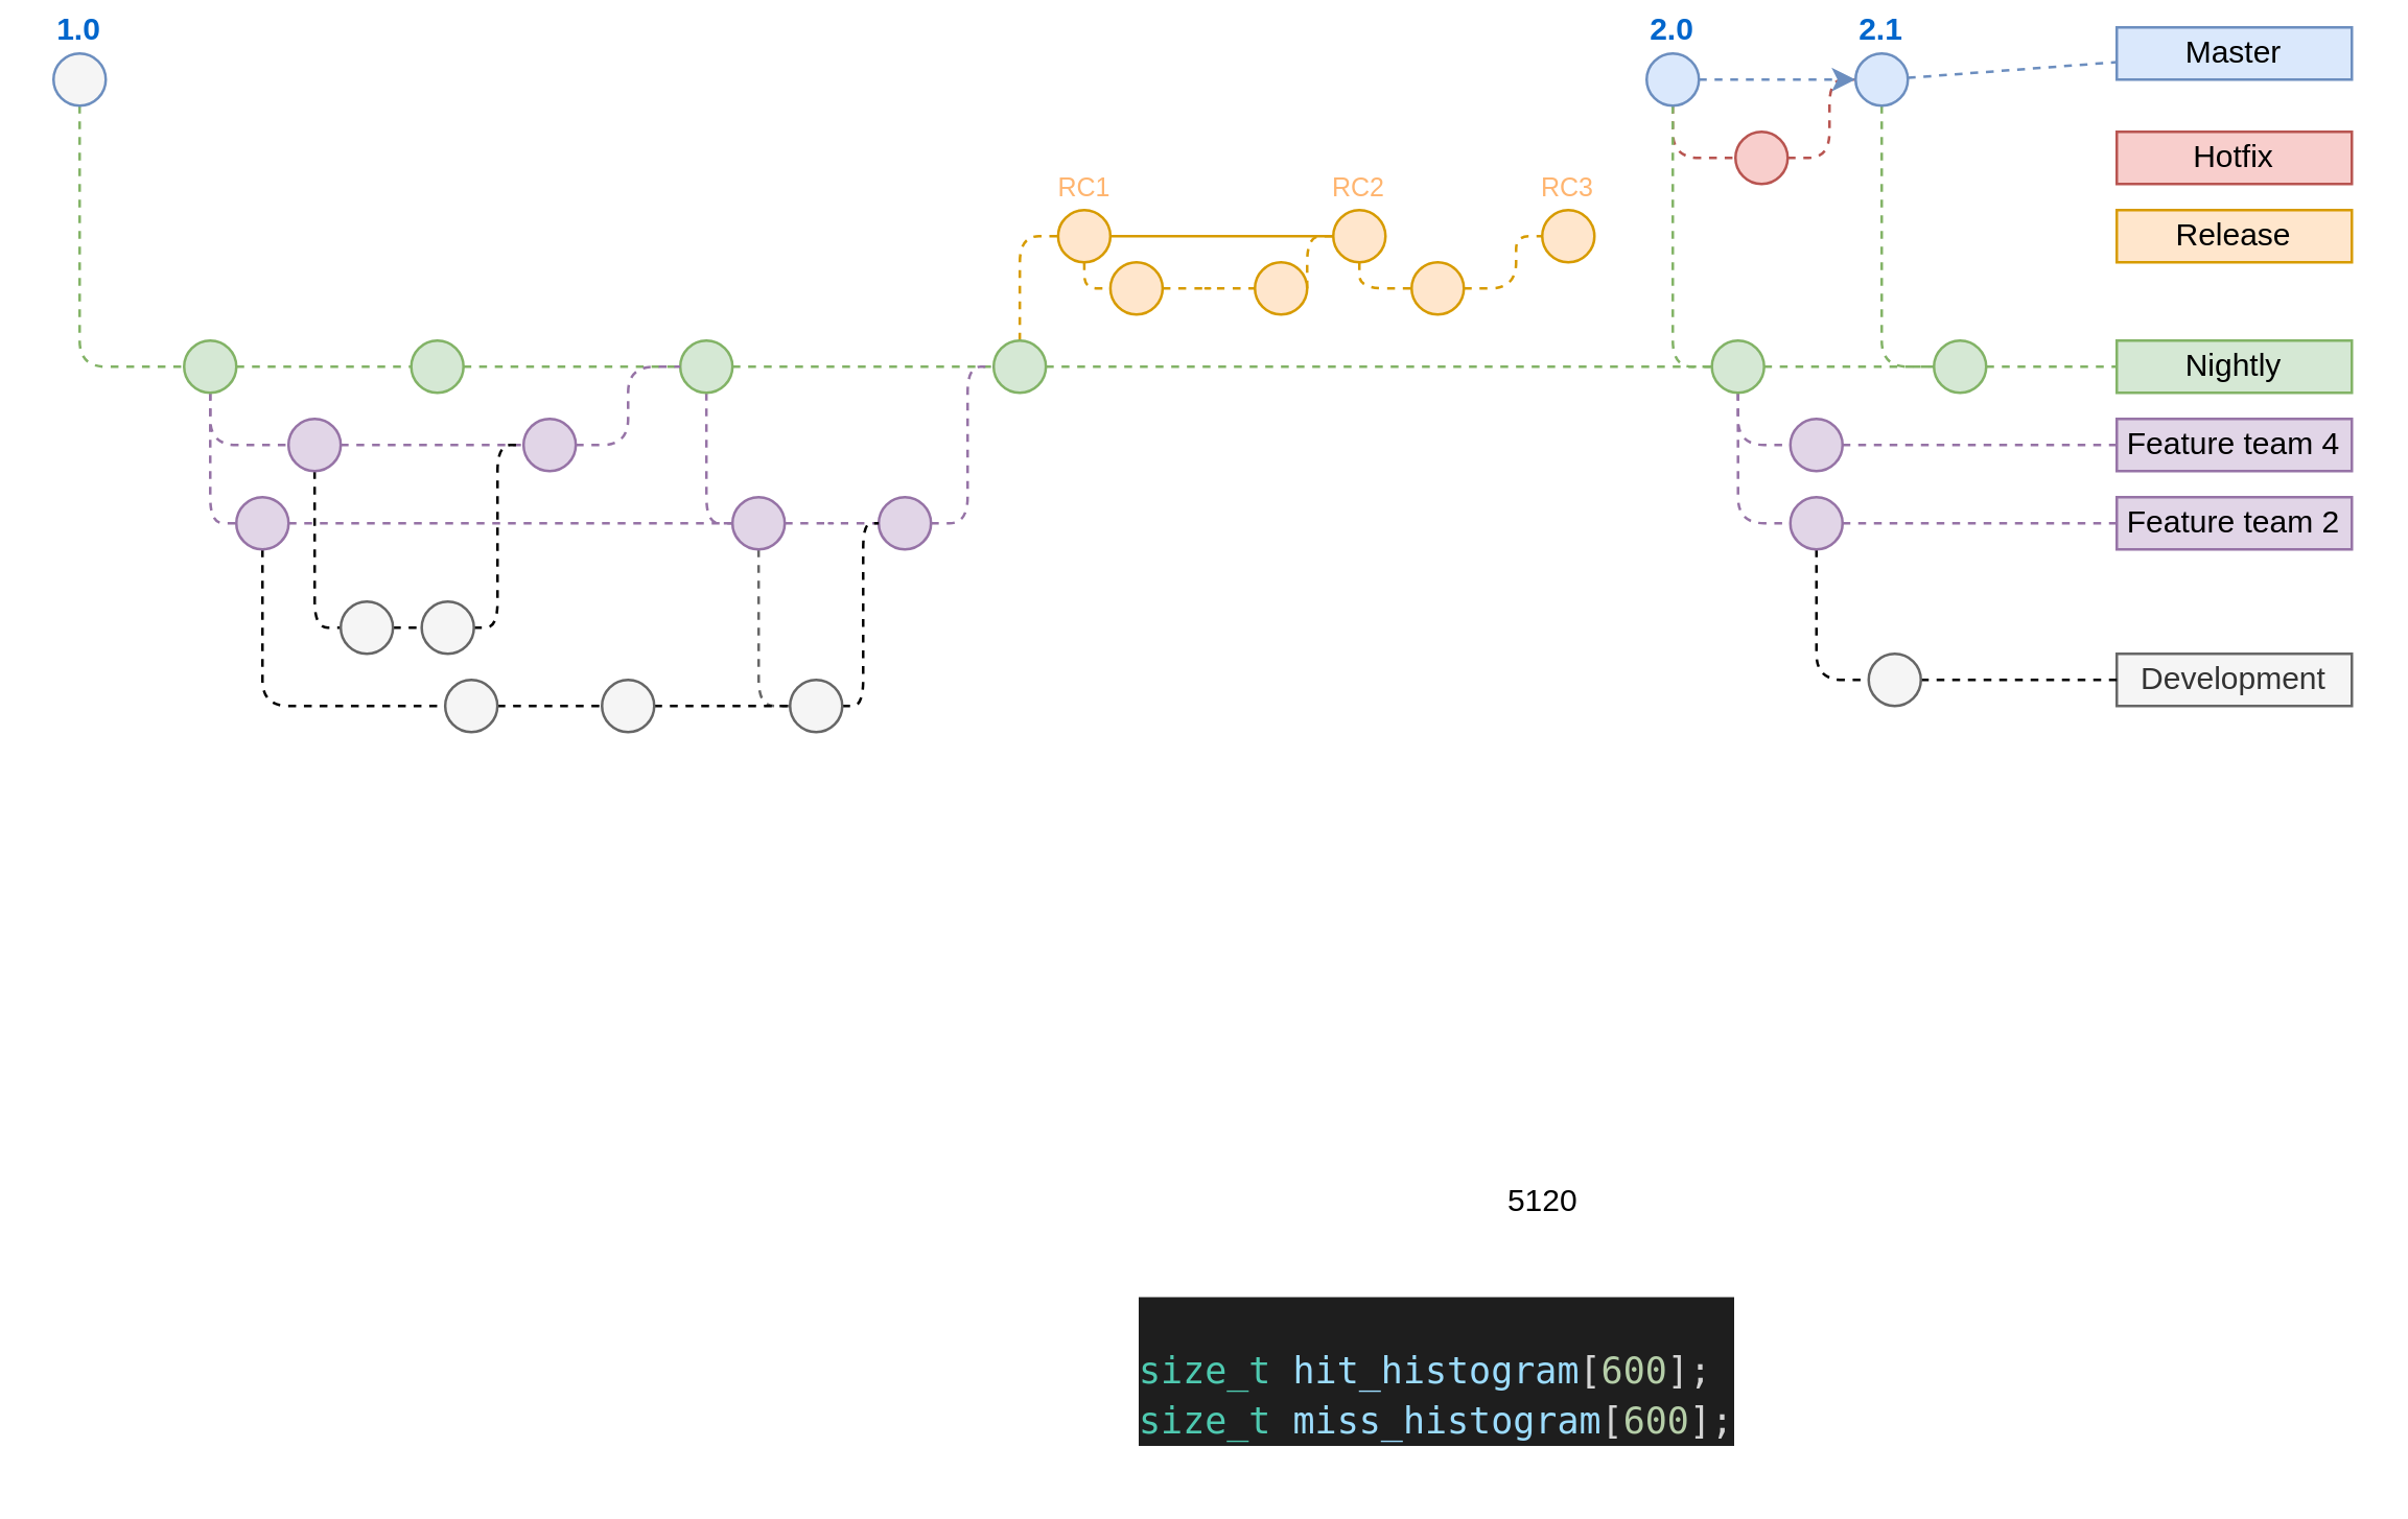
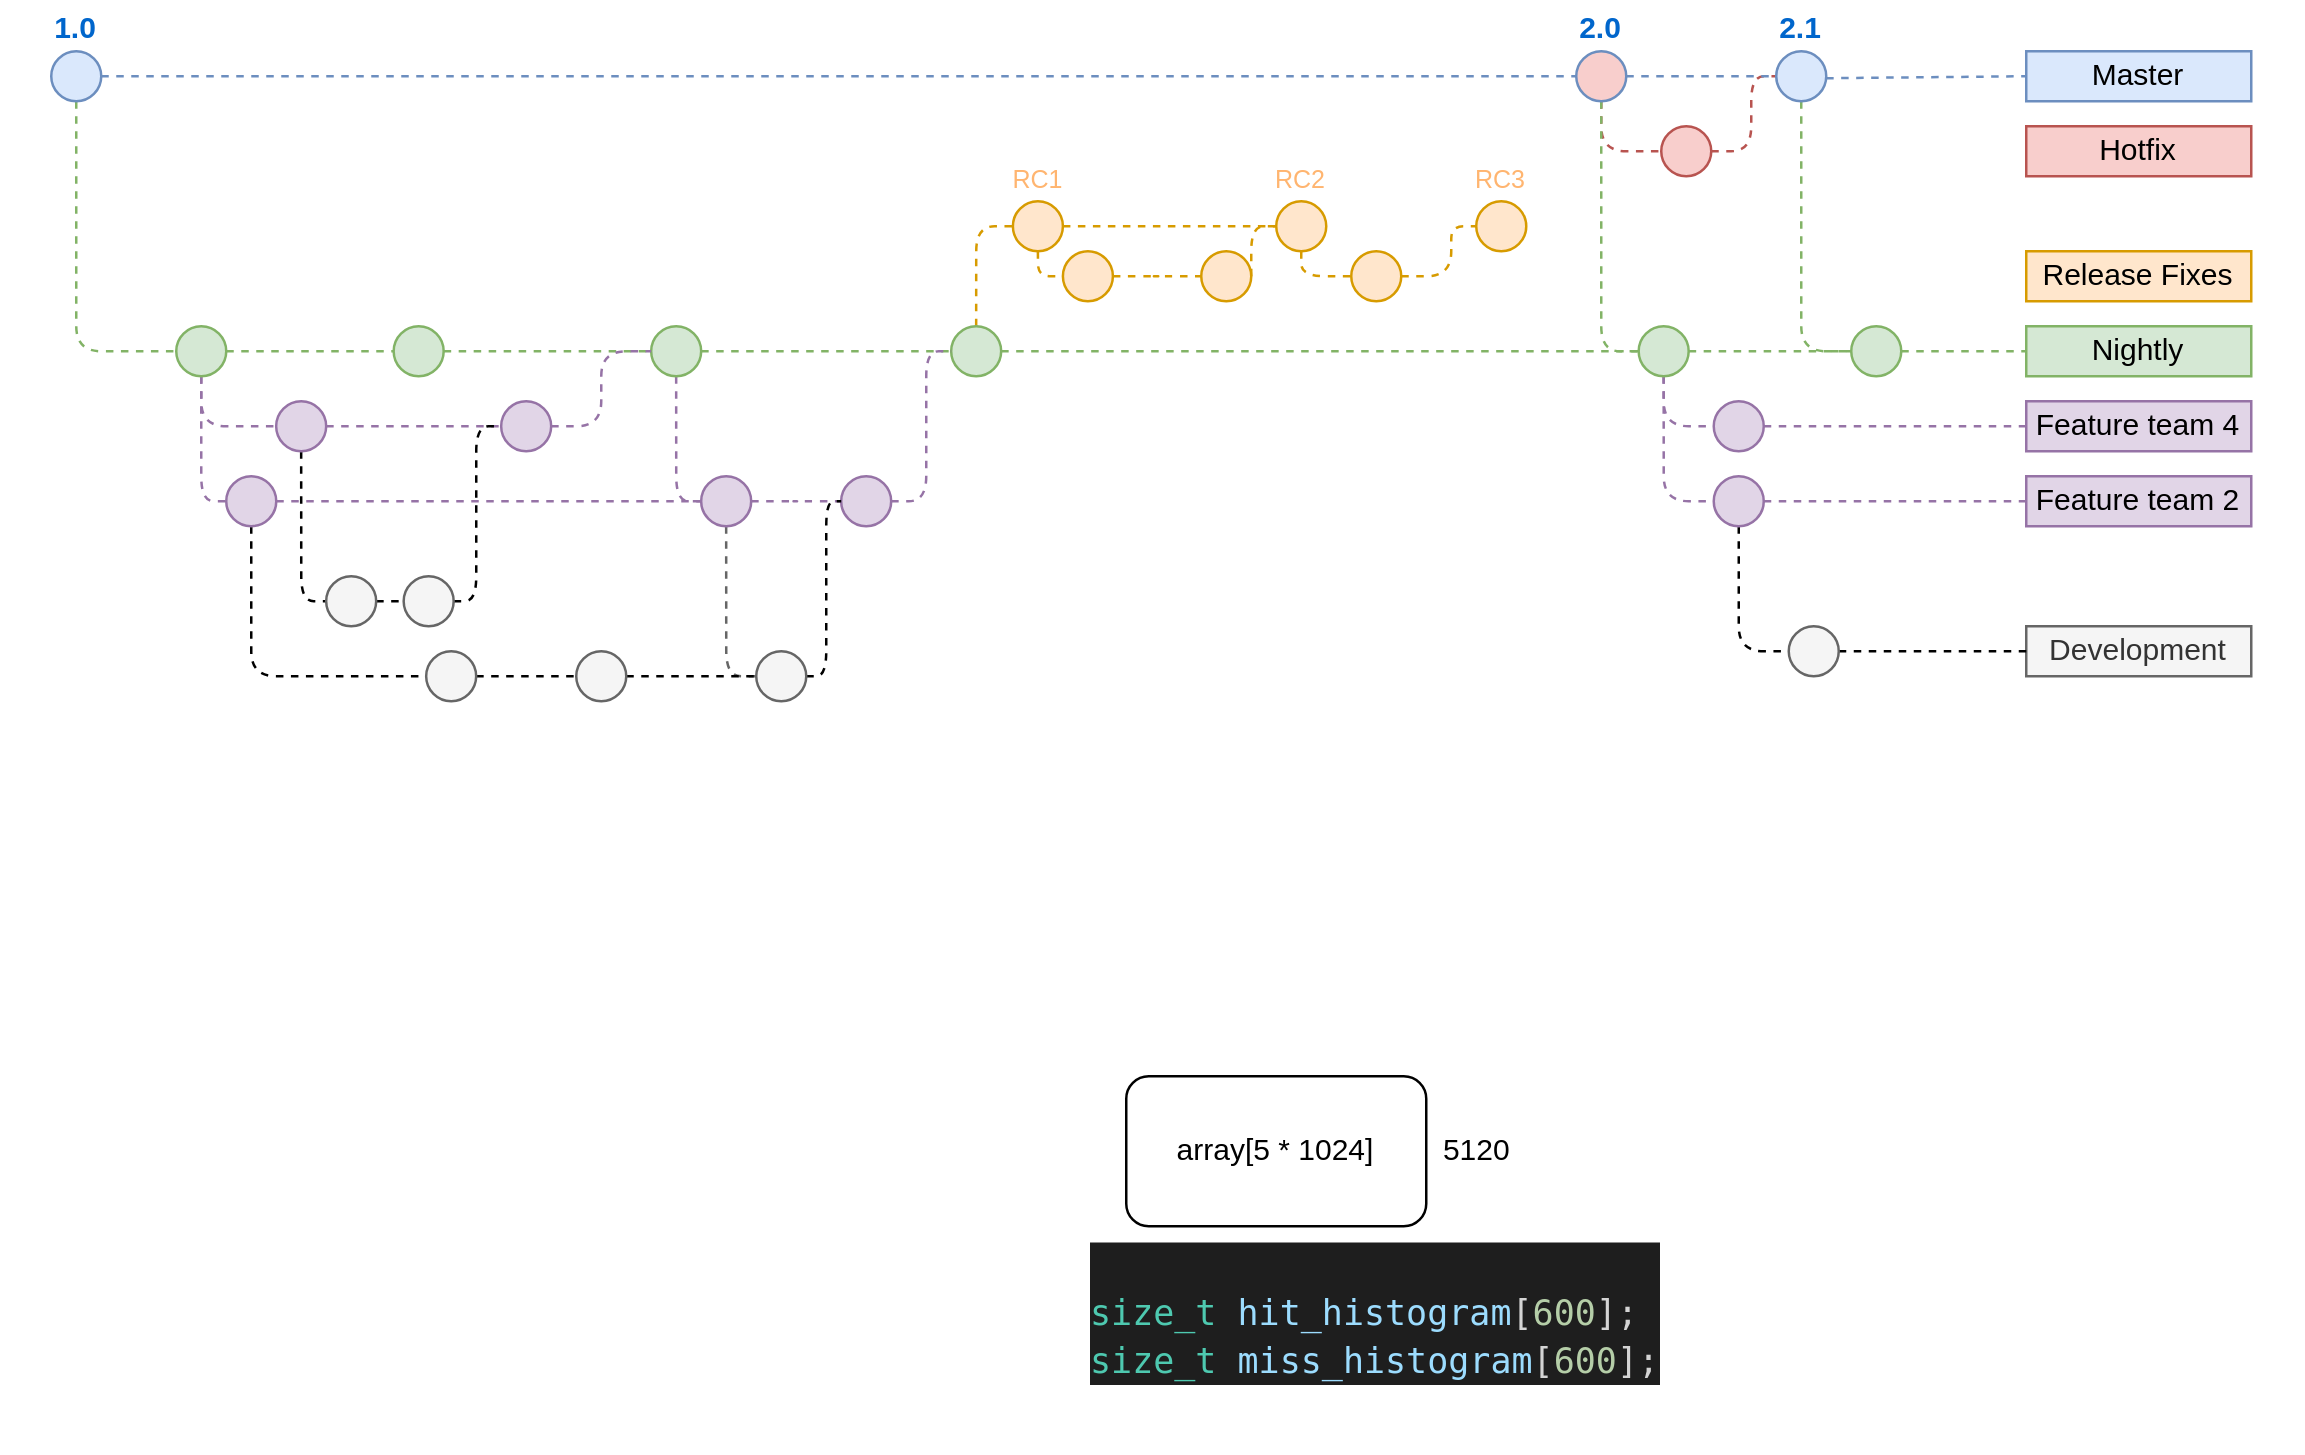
- <mxCell id="5" value="Master" style="text;html=1;strokeColor=#6c8ebf;fillColor=#dae8fc;align=center;verticalAlign=middle;whiteSpace=wrap;rounded=0;" parent="1" vertex="1"><mxGeometry x="810" y="10" width="90" height="20" as="geometry" /></mxCell>
+ <mxCell id="5" value="Master" style="text;html=1;strokeColor=#6c8ebf;fillColor=#dae8fc;align=center;verticalAlign=middle;whiteSpace=wrap;rounded=0;" parent="1" vertex="1"><mxGeometry x="810" y="20" width="90" height="20" as="geometry" /></mxCell>
- <mxCell id="4" value="1.0" style="ellipse;whiteSpace=wrap;html=1;aspect=fixed;fillColor=#f5f5f5;strokeColor=#6c8ebf;fontStyle=1;labelPosition=center;verticalLabelPosition=top;align=center;verticalAlign=bottom;fontColor=#0066CC;" parent="1" vertex="1"><mxGeometry x="20" y="20" width="20" height="20" as="geometry" /></mxCell>
+ <mxCell id="4" value="1.0" style="ellipse;whiteSpace=wrap;html=1;aspect=fixed;fillColor=#dae8fc;strokeColor=#6c8ebf;fontStyle=1;labelPosition=center;verticalLabelPosition=top;align=center;verticalAlign=bottom;fontColor=#0066CC;" parent="1" vertex="1"><mxGeometry x="20" y="20" width="20" height="20" as="geometry" /></mxCell>
+ <mxCell id="28" value="" style="endArrow=none;dashed=1;html=1;fillColor=#dae8fc;strokeColor=#6c8ebf;" parent="1" source="4" target="27" edge="1"><mxGeometry width="50" height="50" relative="1" as="geometry"><mxPoint x="40" y="30" as="sourcePoint" /><mxPoint x="680" y="30" as="targetPoint" /><Array as="points" /></mxGeometry></mxCell>
- <mxCell id="27" value="2.0" style="ellipse;whiteSpace=wrap;html=1;aspect=fixed;fillColor=#dae8fc;strokeColor=#6c8ebf;fontStyle=1;labelPosition=center;verticalLabelPosition=top;align=center;verticalAlign=bottom;fontColor=#0066CC;" parent="1" vertex="1"><mxGeometry x="630" y="20" width="20" height="20" as="geometry" /></mxCell>
+ <mxCell id="27" value="2.0" style="ellipse;whiteSpace=wrap;html=1;aspect=fixed;fillColor=#f8cecc;strokeColor=#6c8ebf;fontStyle=1;labelPosition=center;verticalLabelPosition=top;align=center;verticalAlign=bottom;fontColor=#0066CC;" parent="1" vertex="1"><mxGeometry x="630" y="20" width="20" height="20" as="geometry" /></mxCell>
- <mxCell id="10" value="" style="endArrow=classic;dashed=1;html=1;fillColor=#dae8fc;strokeColor=#6c8ebf;" parent="1" source="27" target="9" edge="1"><mxGeometry width="50" height="50" relative="1" as="geometry"><mxPoint x="40" y="30" as="sourcePoint" /><mxPoint x="690" y="30" as="targetPoint" /></mxGeometry></mxCell>
+ <mxCell id="10" value="" style="endArrow=none;dashed=1;html=1;fillColor=#dae8fc;strokeColor=#6c8ebf;" parent="1" source="27" target="9" edge="1"><mxGeometry width="50" height="50" relative="1" as="geometry"><mxPoint x="40" y="30" as="sourcePoint" /><mxPoint x="690" y="30" as="targetPoint" /></mxGeometry></mxCell>
- <mxCell id="31" style="edgeStyle=orthogonalEdgeStyle;rounded=1;orthogonalLoop=1;jettySize=auto;html=1;dashed=0;endArrow=none;endFill=0;fontSize=10;fontColor=#FFB570;fillColor=#ffe6cc;strokeColor=#d79b00;" parent="1" source="32" target="30" edge="1"><mxGeometry relative="1" as="geometry" /></mxCell>
+ <mxCell id="31" style="edgeStyle=orthogonalEdgeStyle;rounded=1;orthogonalLoop=1;jettySize=auto;html=1;dashed=1;endArrow=none;endFill=0;fontSize=10;fontColor=#FFB570;fillColor=#ffe6cc;strokeColor=#d79b00;" parent="1" source="32" target="30" edge="1"><mxGeometry relative="1" as="geometry" /></mxCell>
- <mxCell id="33" value="Release" style="text;html=1;strokeColor=#d79b00;fillColor=#ffe6cc;align=center;verticalAlign=middle;whiteSpace=wrap;rounded=0;fontSize=12;" parent="1" vertex="1"><mxGeometry x="810" y="80" width="90" height="20" as="geometry" /></mxCell>
+ <mxCell id="68" value="Release Fixes" style="text;html=1;strokeColor=#d79b00;fillColor=#ffe6cc;align=center;verticalAlign=middle;whiteSpace=wrap;rounded=0;fontSize=12;" parent="1" vertex="1"><mxGeometry x="810" y="100" width="90" height="20" as="geometry" /></mxCell>
+ <mxCell id="82" value="array[5 * 1024]" style="rounded=1;whiteSpace=wrap;html=1;" parent="1" vertex="1"><mxGeometry x="450" y="430" width="120" height="60" as="geometry" /></mxCell>
